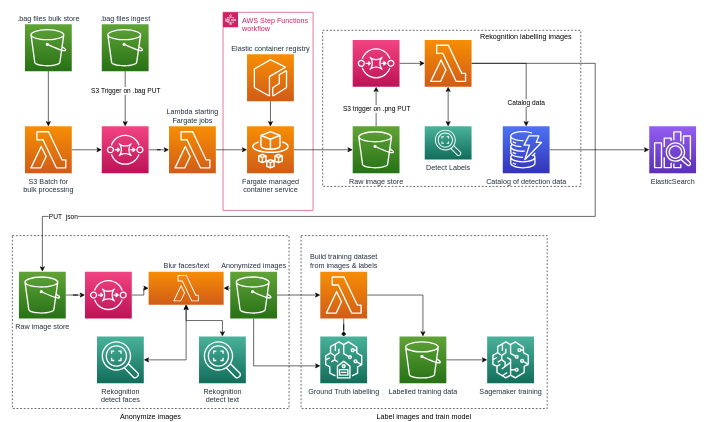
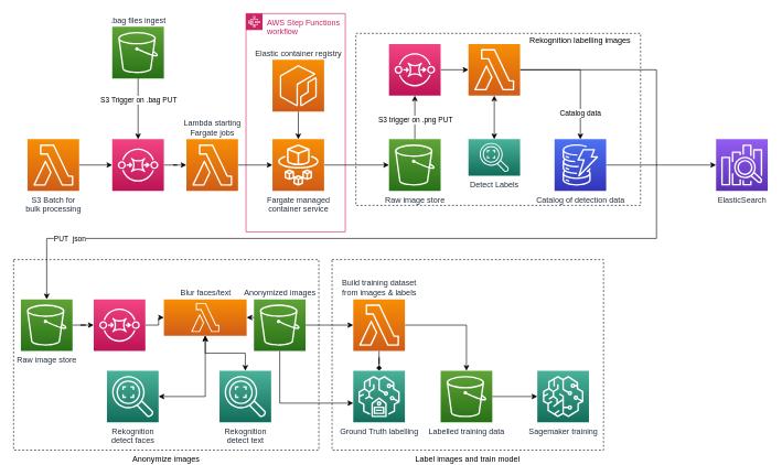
- <mxCell id="54" value=".bag files bulk store" style="outlineConnect=0;fontColor=#232F3E;gradientColor=#60A337;gradientDirection=north;fillColor=#277116;strokeColor=#ffffff;dashed=0;verticalLabelPosition=top;verticalAlign=bottom;align=center;html=1;fontSize=12;fontStyle=0;aspect=fixed;shape=mxgraph.aws4.resourceIcon;resIcon=mxgraph.aws4.s3;labelPosition=center;" parent="1" vertex="1"><mxGeometry x="41" y="40" width="78" height="78" as="geometry" /></mxCell>
- <mxCell id="53" style="edgeStyle=orthogonalEdgeStyle;rounded=0;orthogonalLoop=1;jettySize=auto;html=1;startArrow=none;startFill=0;" parent="1" source="54" target="52" edge="1"><mxGeometry relative="1" as="geometry" /></mxCell>
